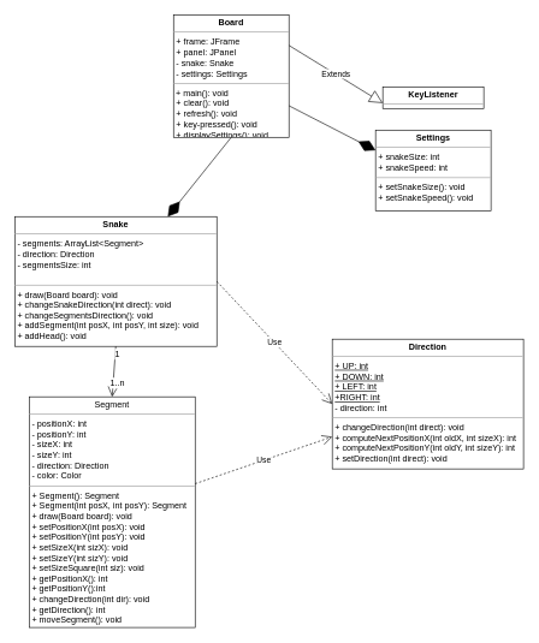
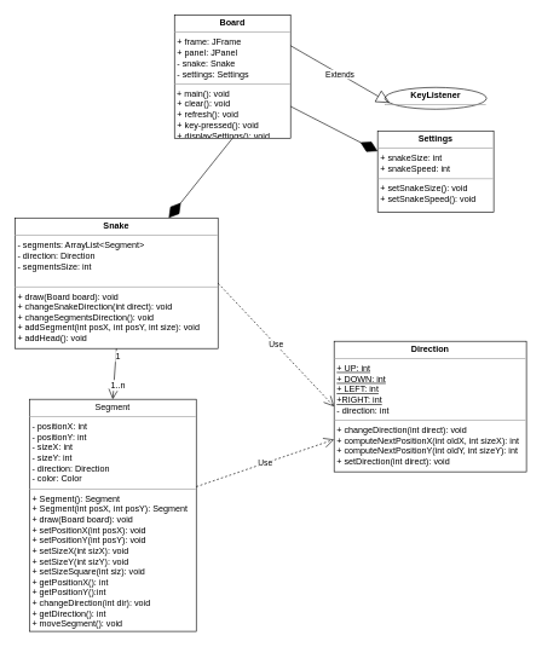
- <mxCell id="6" value="&lt;p style=&quot;margin: 0px ; margin-top: 4px ; text-align: center&quot;&gt;&lt;b&gt;KeyListener&lt;/b&gt;&lt;br&gt;&lt;/p&gt;&lt;hr size=&quot;1&quot;&gt;&lt;div style=&quot;height: 2px&quot;&gt;&lt;/div&gt;" style="verticalAlign=top;align=left;overflow=fill;fontSize=12;fontFamily=Helvetica;html=1;" vertex="1" parent="1"><mxGeometry x="530" y="120" width="140" height="30" as="geometry" /></mxCell>
+ <mxCell id="6" value="&lt;p style=&quot;margin: 0px ; margin-top: 4px ; text-align: center&quot;&gt;&lt;b&gt;KeyListener&lt;/b&gt;&lt;br&gt;&lt;/p&gt;&lt;hr size=&quot;1&quot;&gt;&lt;div style=&quot;height: 2px&quot;&gt;&lt;/div&gt;" style="ellipse;verticalAlign=top;align=left;overflow=fill;fontSize=12;fontFamily=Helvetica;html=1;" vertex="1" parent="1"><mxGeometry x="530" y="120" width="140" height="30" as="geometry" /></mxCell>
